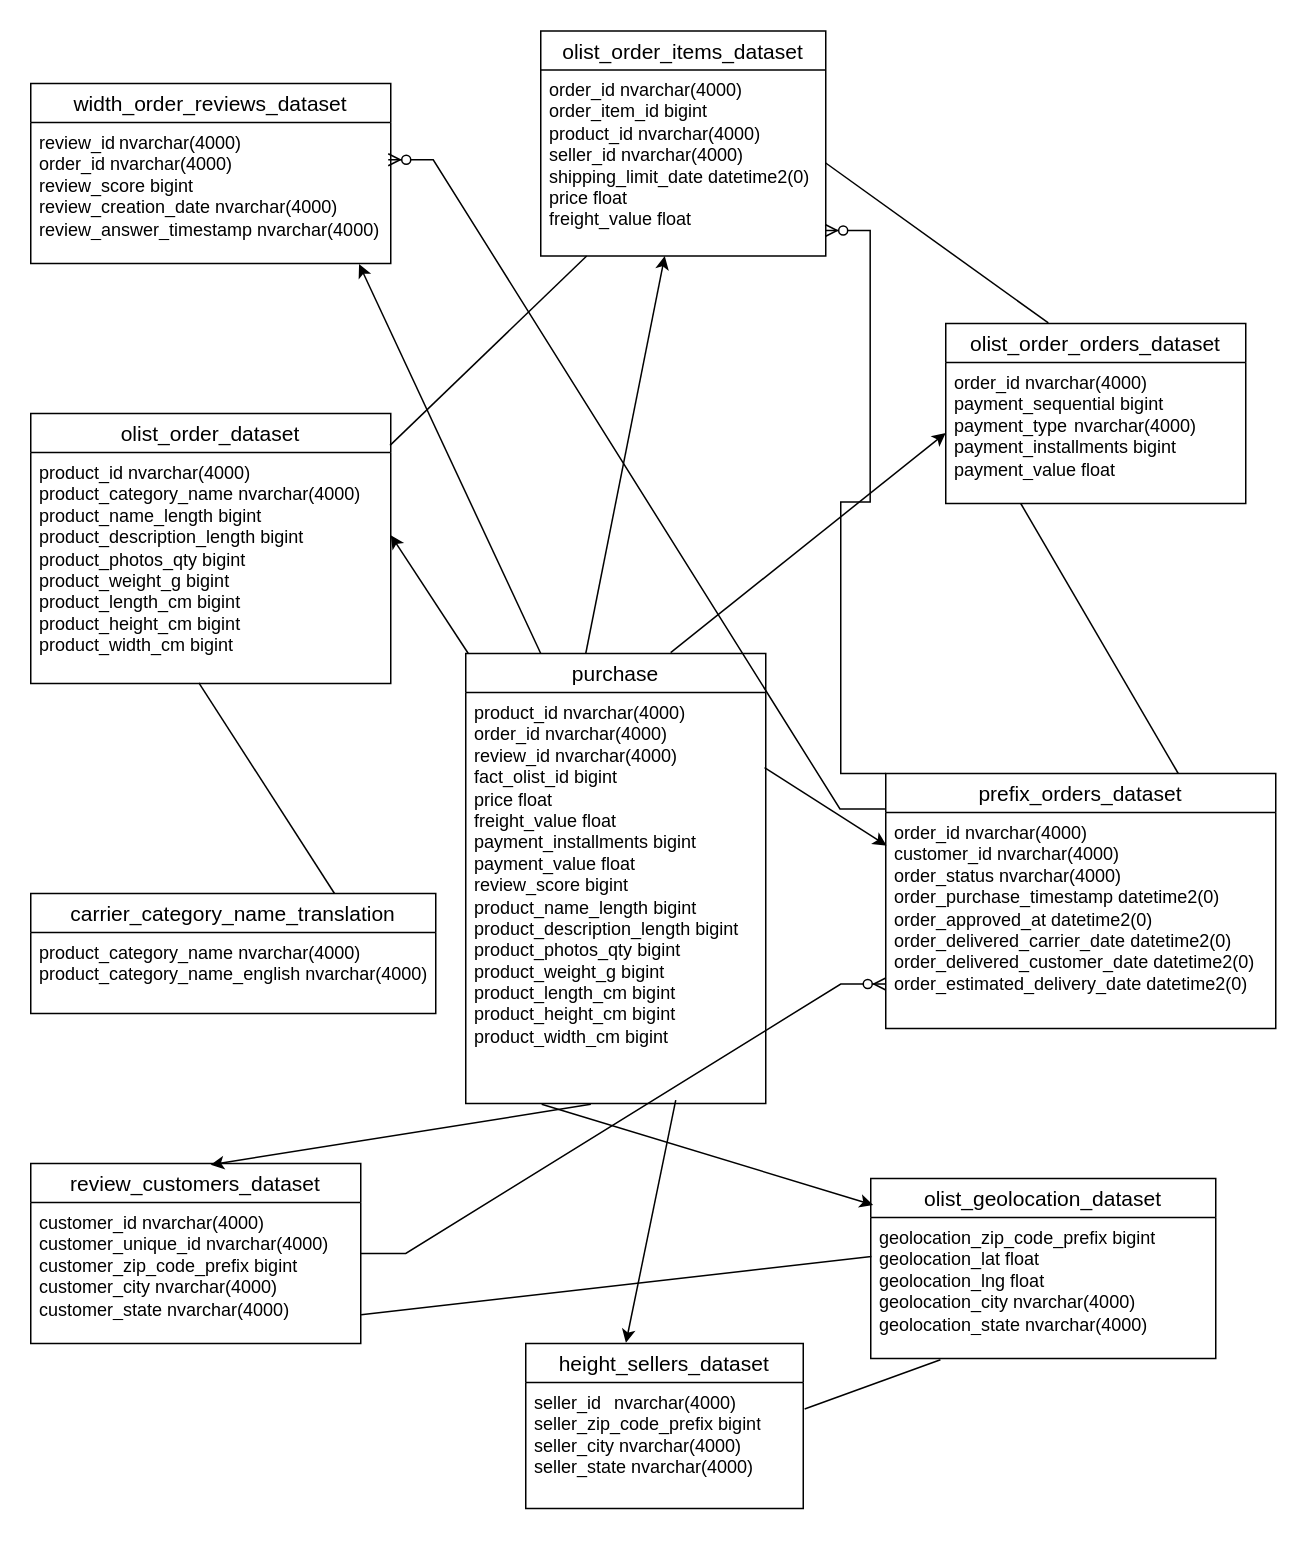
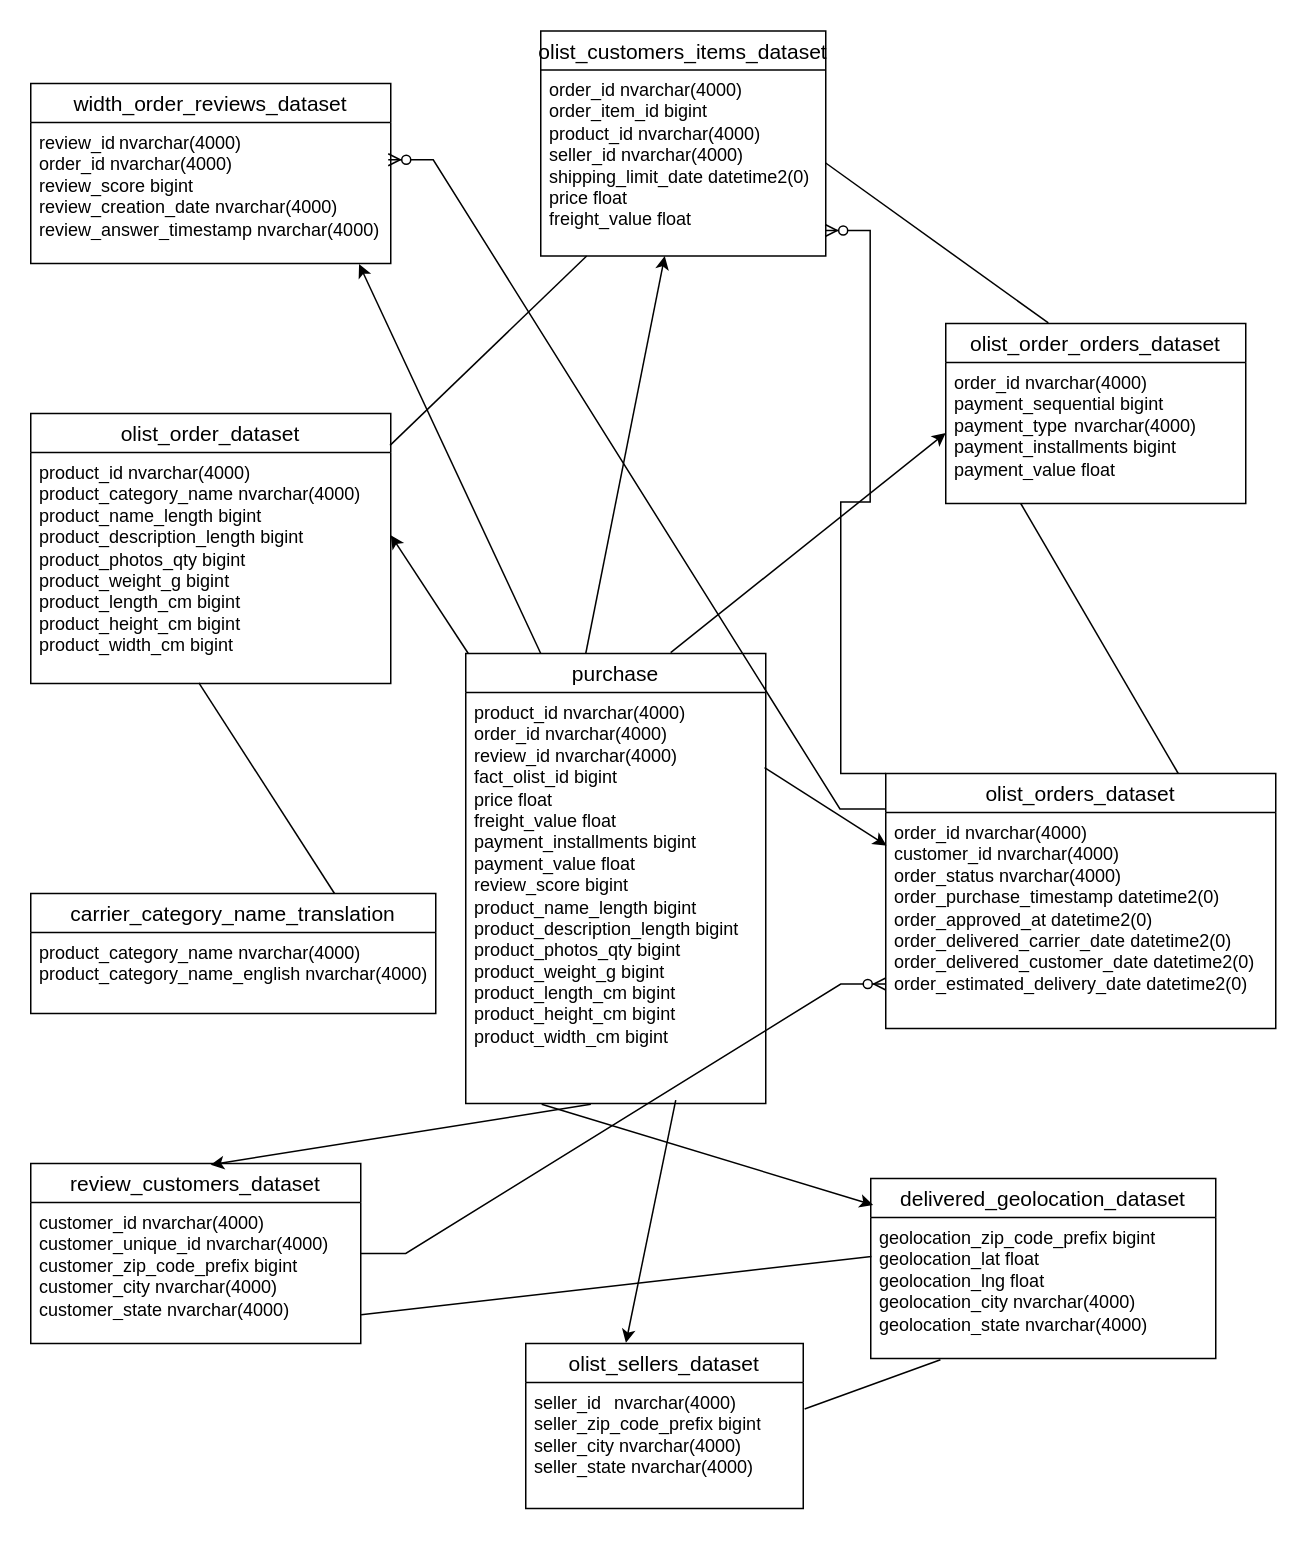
- <mxCell id="4" value="olist_order_items_dataset" style="swimlane;fontStyle=0;childLayout=stackLayout;horizontal=1;startSize=26;horizontalStack=0;resizeParent=1;resizeParentMax=0;resizeLast=0;collapsible=1;marginBottom=0;align=center;fontSize=14;" parent="1" vertex="1"><mxGeometry x="360" y="20" width="190" height="150" as="geometry" /></mxCell>
+ <mxCell id="4" value="olist_customers_items_dataset" style="swimlane;fontStyle=0;childLayout=stackLayout;horizontal=1;startSize=26;horizontalStack=0;resizeParent=1;resizeParentMax=0;resizeLast=0;collapsible=1;marginBottom=0;align=center;fontSize=14;" parent="1" vertex="1"><mxGeometry x="360" y="20" width="190" height="150" as="geometry" /></mxCell>
- <mxCell id="10" value="prefix_orders_dataset" style="swimlane;fontStyle=0;childLayout=stackLayout;horizontal=1;startSize=26;horizontalStack=0;resizeParent=1;resizeParentMax=0;resizeLast=0;collapsible=1;marginBottom=0;align=center;fontSize=14;" parent="1" vertex="1"><mxGeometry x="590" y="515" width="260" height="170" as="geometry" /></mxCell>
+ <mxCell id="10" value="olist_orders_dataset" style="swimlane;fontStyle=0;childLayout=stackLayout;horizontal=1;startSize=26;horizontalStack=0;resizeParent=1;resizeParentMax=0;resizeLast=0;collapsible=1;marginBottom=0;align=center;fontSize=14;" parent="1" vertex="1"><mxGeometry x="590" y="515" width="260" height="170" as="geometry" /></mxCell>
- <mxCell id="2" value="olist_geolocation_dataset" style="swimlane;fontStyle=0;childLayout=stackLayout;horizontal=1;startSize=26;horizontalStack=0;resizeParent=1;resizeParentMax=0;resizeLast=0;collapsible=1;marginBottom=0;align=center;fontSize=14;" parent="1" vertex="1"><mxGeometry x="580" y="785" width="230" height="120" as="geometry" /></mxCell>
+ <mxCell id="2" value="delivered_geolocation_dataset" style="swimlane;fontStyle=0;childLayout=stackLayout;horizontal=1;startSize=26;horizontalStack=0;resizeParent=1;resizeParentMax=0;resizeLast=0;collapsible=1;marginBottom=0;align=center;fontSize=14;" parent="1" vertex="1"><mxGeometry x="580" y="785" width="230" height="120" as="geometry" /></mxCell>
- <mxCell id="14" value="height_sellers_dataset" style="swimlane;fontStyle=0;childLayout=stackLayout;horizontal=1;startSize=26;horizontalStack=0;resizeParent=1;resizeParentMax=0;resizeLast=0;collapsible=1;marginBottom=0;align=center;fontSize=14;" parent="1" vertex="1"><mxGeometry x="350" y="895" width="185" height="110" as="geometry" /></mxCell>
+ <mxCell id="14" value="olist_sellers_dataset" style="swimlane;fontStyle=0;childLayout=stackLayout;horizontal=1;startSize=26;horizontalStack=0;resizeParent=1;resizeParentMax=0;resizeLast=0;collapsible=1;marginBottom=0;align=center;fontSize=14;" parent="1" vertex="1"><mxGeometry x="350" y="895" width="185" height="110" as="geometry" /></mxCell>
